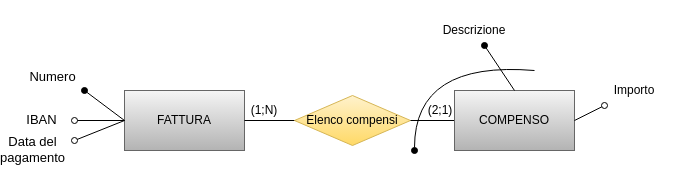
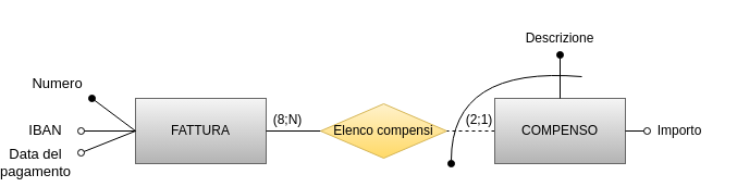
- <mxCell id="15" value="Descrizione" style="text;html=1;strokeColor=none;fillColor=none;align=center;verticalAlign=middle;whiteSpace=wrap;rounded=0;" vertex="1" parent="1"><mxGeometry x="390" y="15" width="60" height="30" as="geometry" /></mxCell>
+ <mxCell id="15" value="Descrizione" style="text;html=1;strokeColor=none;fillColor=none;align=center;verticalAlign=middle;whiteSpace=wrap;rounded=0;" vertex="1" parent="1"><mxGeometry x="430" y="20" width="60" height="30" as="geometry" /></mxCell>
- <mxCell id="17" value="Importo" style="text;html=1;strokeColor=none;fillColor=none;align=center;verticalAlign=middle;whiteSpace=wrap;rounded=0;" vertex="1" parent="1"><mxGeometry x="550" y="75" width="60" height="30" as="geometry" /></mxCell>
+ <mxCell id="17" value="Importo" style="text;html=1;strokeColor=none;fillColor=none;align=center;verticalAlign=middle;whiteSpace=wrap;rounded=0;" vertex="1" parent="1"><mxGeometry x="540" y="105" width="60" height="30" as="geometry" /></mxCell>
- <mxCell id="10" value="(1;N)" style="text;html=1;strokeColor=none;fillColor=none;align=center;verticalAlign=middle;whiteSpace=wrap;rounded=0;" parent="1" vertex="1"><mxGeometry x="180" y="95" width="60" height="30" as="geometry" /></mxCell>
+ <mxCell id="10" value="(8;N)" style="text;html=1;strokeColor=none;fillColor=none;align=center;verticalAlign=middle;whiteSpace=wrap;rounded=0;" parent="1" vertex="1"><mxGeometry x="180" y="95" width="60" height="30" as="geometry" /></mxCell>
- <mxCell id="12" style="edgeStyle=orthogonalEdgeStyle;rounded=0;orthogonalLoop=1;jettySize=auto;html=1;entryX=1;entryY=0.5;entryDx=0;entryDy=0;endArrow=none;endFill=0;" edge="1" parent="1" source="13" target="11"><mxGeometry relative="1" as="geometry" /></mxCell>
+ <mxCell id="12" style="edgeStyle=orthogonalEdgeStyle;rounded=0;orthogonalLoop=1;jettySize=auto;html=1;entryX=1;entryY=0.5;entryDx=0;entryDy=0;endArrow=none;endFill=0;dashed=1;" edge="1" parent="1" source="13" target="11"><mxGeometry relative="1" as="geometry" /></mxCell>
